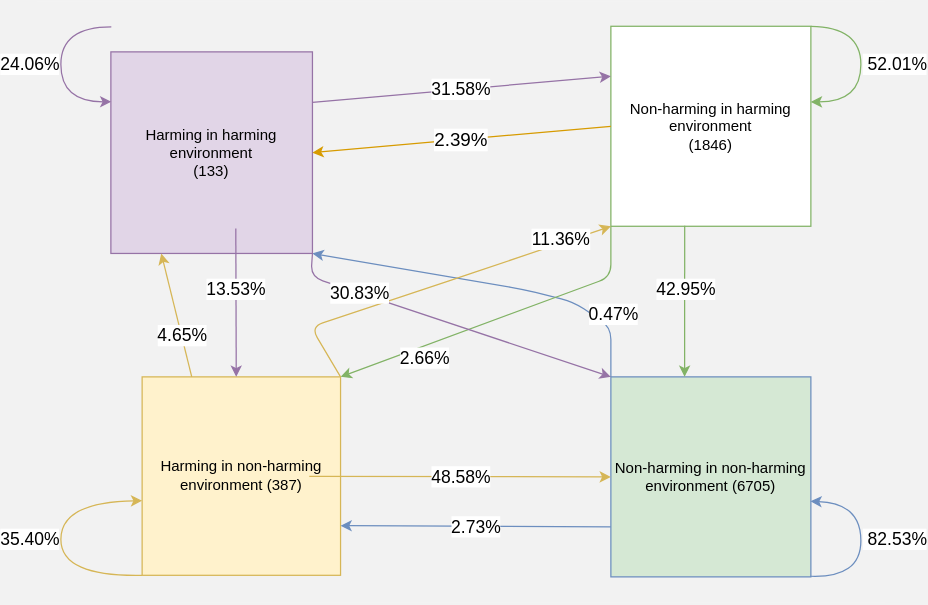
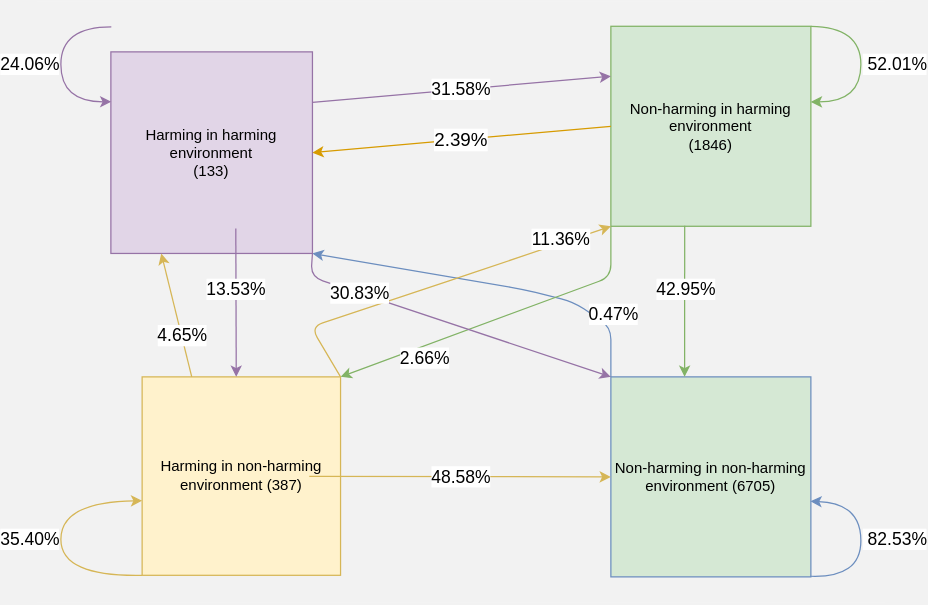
- <mxCell id="4" value="Non-harming in harming environment&lt;br&gt;(1846)" style="whiteSpace=wrap;html=1;aspect=fixed;fillColor=#ffffff;strokeColor=#82b366;" vertex="1" parent="2"><mxGeometry x="440" width="160" height="160" as="geometry" /></mxCell>
+ <mxCell id="4" value="Non-harming in harming environment&lt;br&gt;(1846)" style="whiteSpace=wrap;html=1;aspect=fixed;fillColor=#d5e8d4;strokeColor=#82b366;" vertex="1" parent="2"><mxGeometry x="440" width="160" height="160" as="geometry" /></mxCell>
- <mxCell id="8" value="&lt;font style=&quot;font-size: 14px;&quot;&gt;2.73%&lt;/font&gt;" style="endArrow=classic;html=1;rounded=0;exitX=0;exitY=0.75;exitDx=0;exitDy=0;entryX=1;entryY=0.75;entryDx=0;entryDy=0;fillColor=#dae8fc;strokeColor=#6c8ebf;" edge="1" parent="2" source="5" target="6"><mxGeometry x="0.003" width="50" height="50" relative="1" as="geometry"><mxPoint x="306.087" y="300.48" as="sourcePoint" /><mxPoint x="375.652" y="225.48" as="targetPoint" /><mxPoint as="offset" /></mxGeometry></mxCell>
